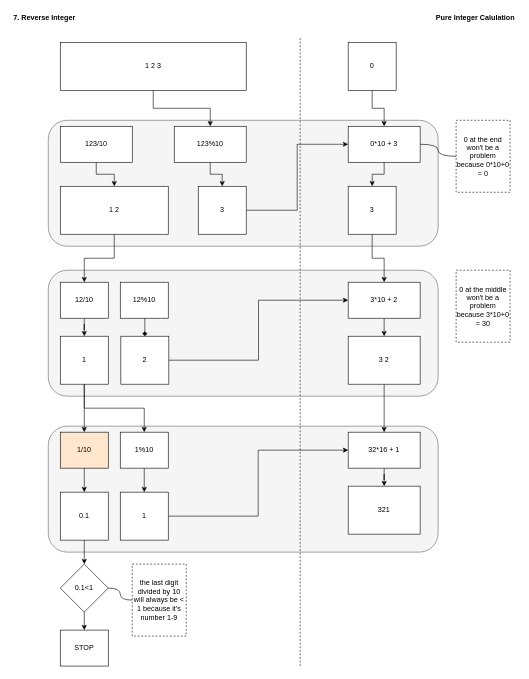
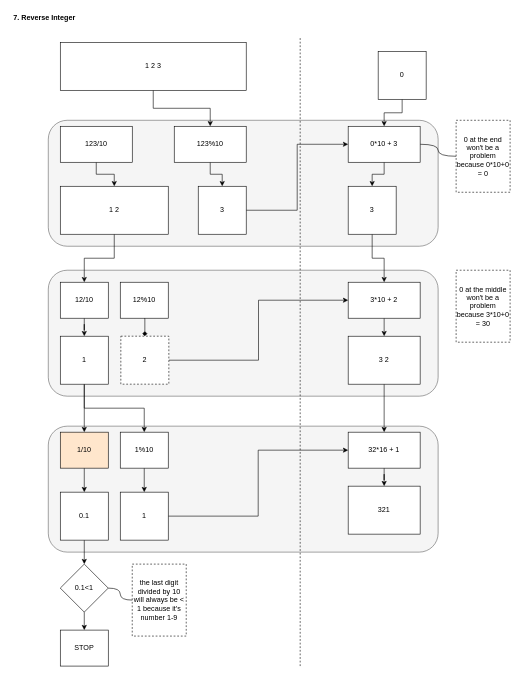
- <mxCell id="55" value="&lt;b&gt;Pure Integer Calulation&lt;/b&gt;" style="text;html=1;strokeColor=none;fillColor=none;align=right;verticalAlign=middle;whiteSpace=wrap;rounded=0;dashed=1;" vertex="1" parent="1"><mxGeometry x="700" width="160" height="20" as="geometry" y="20" /></mxCell>
- <mxCell id="35" value="0" style="whiteSpace=wrap;html=1;aspect=fixed;" vertex="1" parent="1"><mxGeometry x="580" y="70" width="80" height="80" as="geometry" /></mxCell>
+ <mxCell id="35" value="0" style="whiteSpace=wrap;html=1;aspect=fixed;" vertex="1" parent="1"><mxGeometry x="630" y="85" width="80" height="80" as="geometry" /></mxCell>
- <mxCell id="21" value="2" style="whiteSpace=wrap;html=1;aspect=fixed;" vertex="1" parent="1"><mxGeometry x="201" y="560" width="80" height="80" as="geometry" /></mxCell>
+ <mxCell id="21" value="2" style="whiteSpace=wrap;html=1;aspect=fixed;dashed=1;" vertex="1" parent="1"><mxGeometry x="201" y="560" width="80" height="80" as="geometry" /></mxCell>
